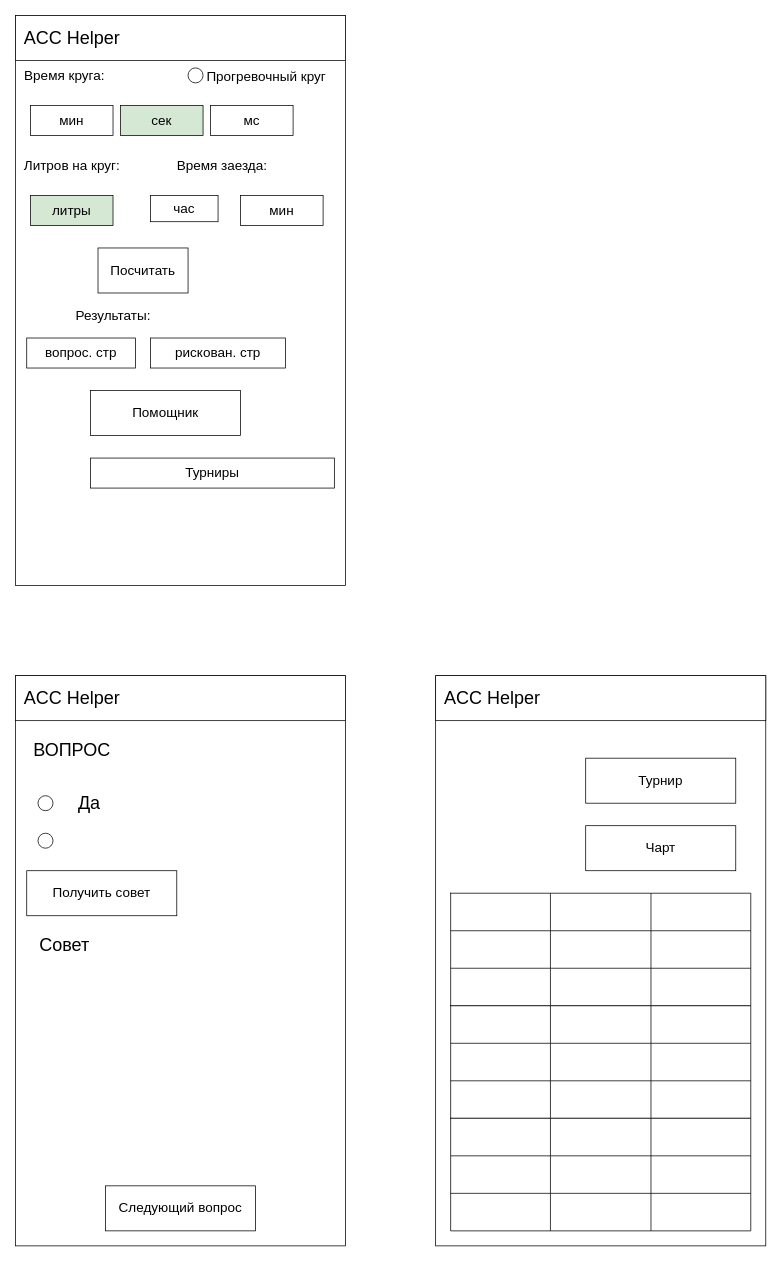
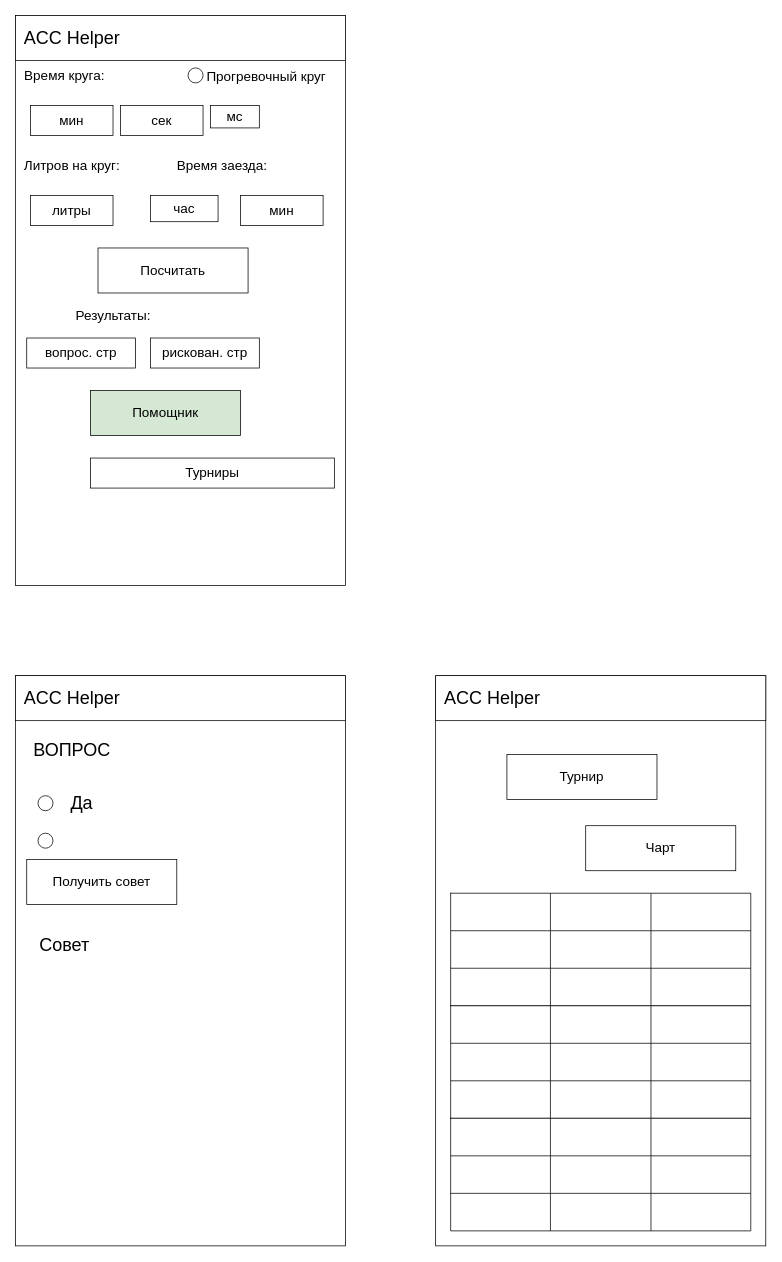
- <mxCell id="7" value="&lt;font style=&quot;font-size: 18px;&quot;&gt;сек&lt;/font&gt;" style="rounded=0;whiteSpace=wrap;html=1;fillColor=#d5e8d4;" vertex="1" parent="1"><mxGeometry x="160" y="140" width="110" height="40" as="geometry" /></mxCell>
+ <mxCell id="7" value="&lt;font style=&quot;font-size: 18px;&quot;&gt;сек&lt;/font&gt;" style="rounded=0;whiteSpace=wrap;html=1;" vertex="1" parent="1"><mxGeometry x="160" y="140" width="110" height="40" as="geometry" /></mxCell>
- <mxCell id="8" value="&lt;font style=&quot;font-size: 18px;&quot;&gt;мс&lt;/font&gt;" style="rounded=0;whiteSpace=wrap;html=1;" vertex="1" parent="1"><mxGeometry x="280" y="140" width="110" height="40" as="geometry" /></mxCell>
+ <mxCell id="8" value="&lt;font style=&quot;font-size: 18px;&quot;&gt;мс&lt;/font&gt;" style="rounded=0;whiteSpace=wrap;html=1;" vertex="1" parent="1"><mxGeometry x="280" y="140" width="65" height="30" as="geometry" /></mxCell>
- <mxCell id="12" value="&lt;font style=&quot;font-size: 18px;&quot;&gt;литры&lt;/font&gt;" style="rounded=0;whiteSpace=wrap;html=1;fillColor=#d5e8d4;" vertex="1" parent="1"><mxGeometry x="40" y="260" width="110" height="40" as="geometry" /></mxCell>
+ <mxCell id="12" value="&lt;font style=&quot;font-size: 18px;&quot;&gt;литры&lt;/font&gt;" style="rounded=0;whiteSpace=wrap;html=1;" vertex="1" parent="1"><mxGeometry x="40" y="260" width="110" height="40" as="geometry" /></mxCell>
- <mxCell id="16" value="&lt;font style=&quot;font-size: 18px;&quot;&gt;Посчитать&lt;/font&gt;" style="rounded=0;whiteSpace=wrap;html=1;" vertex="1" parent="1"><mxGeometry x="130" y="330" width="120" height="60" as="geometry" /></mxCell>
+ <mxCell id="16" value="&lt;font style=&quot;font-size: 18px;&quot;&gt;Посчитать&lt;/font&gt;" style="rounded=0;whiteSpace=wrap;html=1;" vertex="1" parent="1"><mxGeometry x="130" y="330" width="200" height="60" as="geometry" /></mxCell>
- <mxCell id="19" value="&lt;font style=&quot;font-size: 18px;&quot;&gt;рискован. стр&lt;/font&gt;" style="rounded=0;whiteSpace=wrap;html=1;" vertex="1" parent="1"><mxGeometry x="200" y="450" width="180" height="40" as="geometry" /></mxCell>
+ <mxCell id="19" value="&lt;font style=&quot;font-size: 18px;&quot;&gt;рискован. стр&lt;/font&gt;" style="rounded=0;whiteSpace=wrap;html=1;" vertex="1" parent="1"><mxGeometry x="200" y="450" width="145" height="40" as="geometry" /></mxCell>
- <mxCell id="20" value="&lt;font style=&quot;font-size: 18px;&quot;&gt;Помощник&lt;/font&gt;" style="rounded=0;whiteSpace=wrap;html=1;" vertex="1" parent="1"><mxGeometry x="120" y="520" width="200" height="60" as="geometry" /></mxCell>
+ <mxCell id="20" value="&lt;font style=&quot;font-size: 18px;&quot;&gt;Помощник&lt;/font&gt;" style="rounded=0;whiteSpace=wrap;html=1;fillColor=#d5e8d4;" vertex="1" parent="1"><mxGeometry x="120" y="520" width="200" height="60" as="geometry" /></mxCell>
- <mxCell id="35" value="&lt;span style=&quot;font-size: 18px;&quot;&gt;Турнир&lt;/span&gt;" style="rounded=0;whiteSpace=wrap;html=1;" vertex="1" parent="1"><mxGeometry x="780" y="1010" width="200" height="60" as="geometry" /></mxCell>
+ <mxCell id="35" value="&lt;span style=&quot;font-size: 18px;&quot;&gt;Турнир&lt;/span&gt;" style="rounded=0;whiteSpace=wrap;html=1;" vertex="1" parent="1"><mxGeometry x="675" y="1005" width="200" height="60" as="geometry" /></mxCell>
- <mxCell id="28" value="&lt;span style=&quot;font-size: 24px;&quot;&gt;Да&lt;/span&gt;" style="text;html=1;align=center;verticalAlign=middle;resizable=0;points=[];autosize=1;strokeColor=none;fillColor=none;" vertex="1" parent="1"><mxGeometry x="92.5" y="1050" width="50" height="40" as="geometry" /></mxCell>
+ <mxCell id="28" value="&lt;span style=&quot;font-size: 24px;&quot;&gt;Да&lt;/span&gt;" style="text;html=1;align=center;verticalAlign=middle;resizable=0;points=[];autosize=1;strokeColor=none;fillColor=none;" vertex="1" parent="1"><mxGeometry x="82.5" y="1050" width="50" height="40" as="geometry" /></mxCell>
- <mxCell id="29" value="&lt;font style=&quot;font-size: 18px;&quot;&gt;Получить совет&lt;/font&gt;" style="rounded=0;whiteSpace=wrap;html=1;" vertex="1" parent="1"><mxGeometry x="35" y="1160" width="200" height="60" as="geometry" /></mxCell>
+ <mxCell id="29" value="&lt;font style=&quot;font-size: 18px;&quot;&gt;Получить совет&lt;/font&gt;" style="rounded=0;whiteSpace=wrap;html=1;" vertex="1" parent="1"><mxGeometry x="35" y="1145" width="200" height="60" as="geometry" /></mxCell>
- <mxCell id="31" value="&lt;font style=&quot;font-size: 18px;&quot;&gt;Следующий вопрос&lt;/font&gt;" style="rounded=0;whiteSpace=wrap;html=1;" vertex="1" parent="1"><mxGeometry x="140" y="1580" width="200" height="60" as="geometry" /></mxCell>
